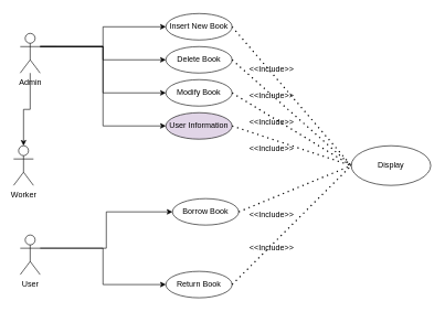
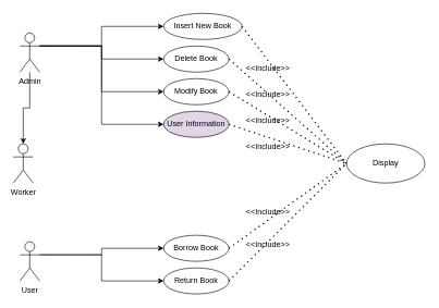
- <mxCell id="12" value="Insert New Book" style="ellipse;whiteSpace=wrap;html=1;" parent="1" vertex="1"><mxGeometry x="250" y="20" width="100" height="40" as="geometry" /></mxCell>
+ <mxCell id="12" value="Insert New Book" style="ellipse;whiteSpace=wrap;html=1;" parent="1" vertex="1"><mxGeometry x="250" y="20" width="120" height="40" as="geometry" /></mxCell>
- <mxCell id="16" value="Borrow Book" style="ellipse;whiteSpace=wrap;html=1;" parent="1" vertex="1"><mxGeometry x="260" y="300" width="100" height="40" as="geometry" /></mxCell>
+ <mxCell id="16" value="Borrow Book" style="ellipse;whiteSpace=wrap;html=1;" parent="1" vertex="1"><mxGeometry x="250" y="360" width="100" height="40" as="geometry" /></mxCell>
- <mxCell id="11" value="User&lt;br&gt;" style="shape=umlActor;verticalLabelPosition=bottom;verticalAlign=top;html=1;outlineConnect=0;" parent="1" vertex="1"><mxGeometry x="30" y="355" width="30" height="60" as="geometry" /></mxCell>
+ <mxCell id="11" value="User&lt;br&gt;" style="shape=umlActor;verticalLabelPosition=bottom;verticalAlign=top;html=1;outlineConnect=0;" parent="1" vertex="1"><mxGeometry x="30" y="370" width="30" height="60" as="geometry" /></mxCell>
